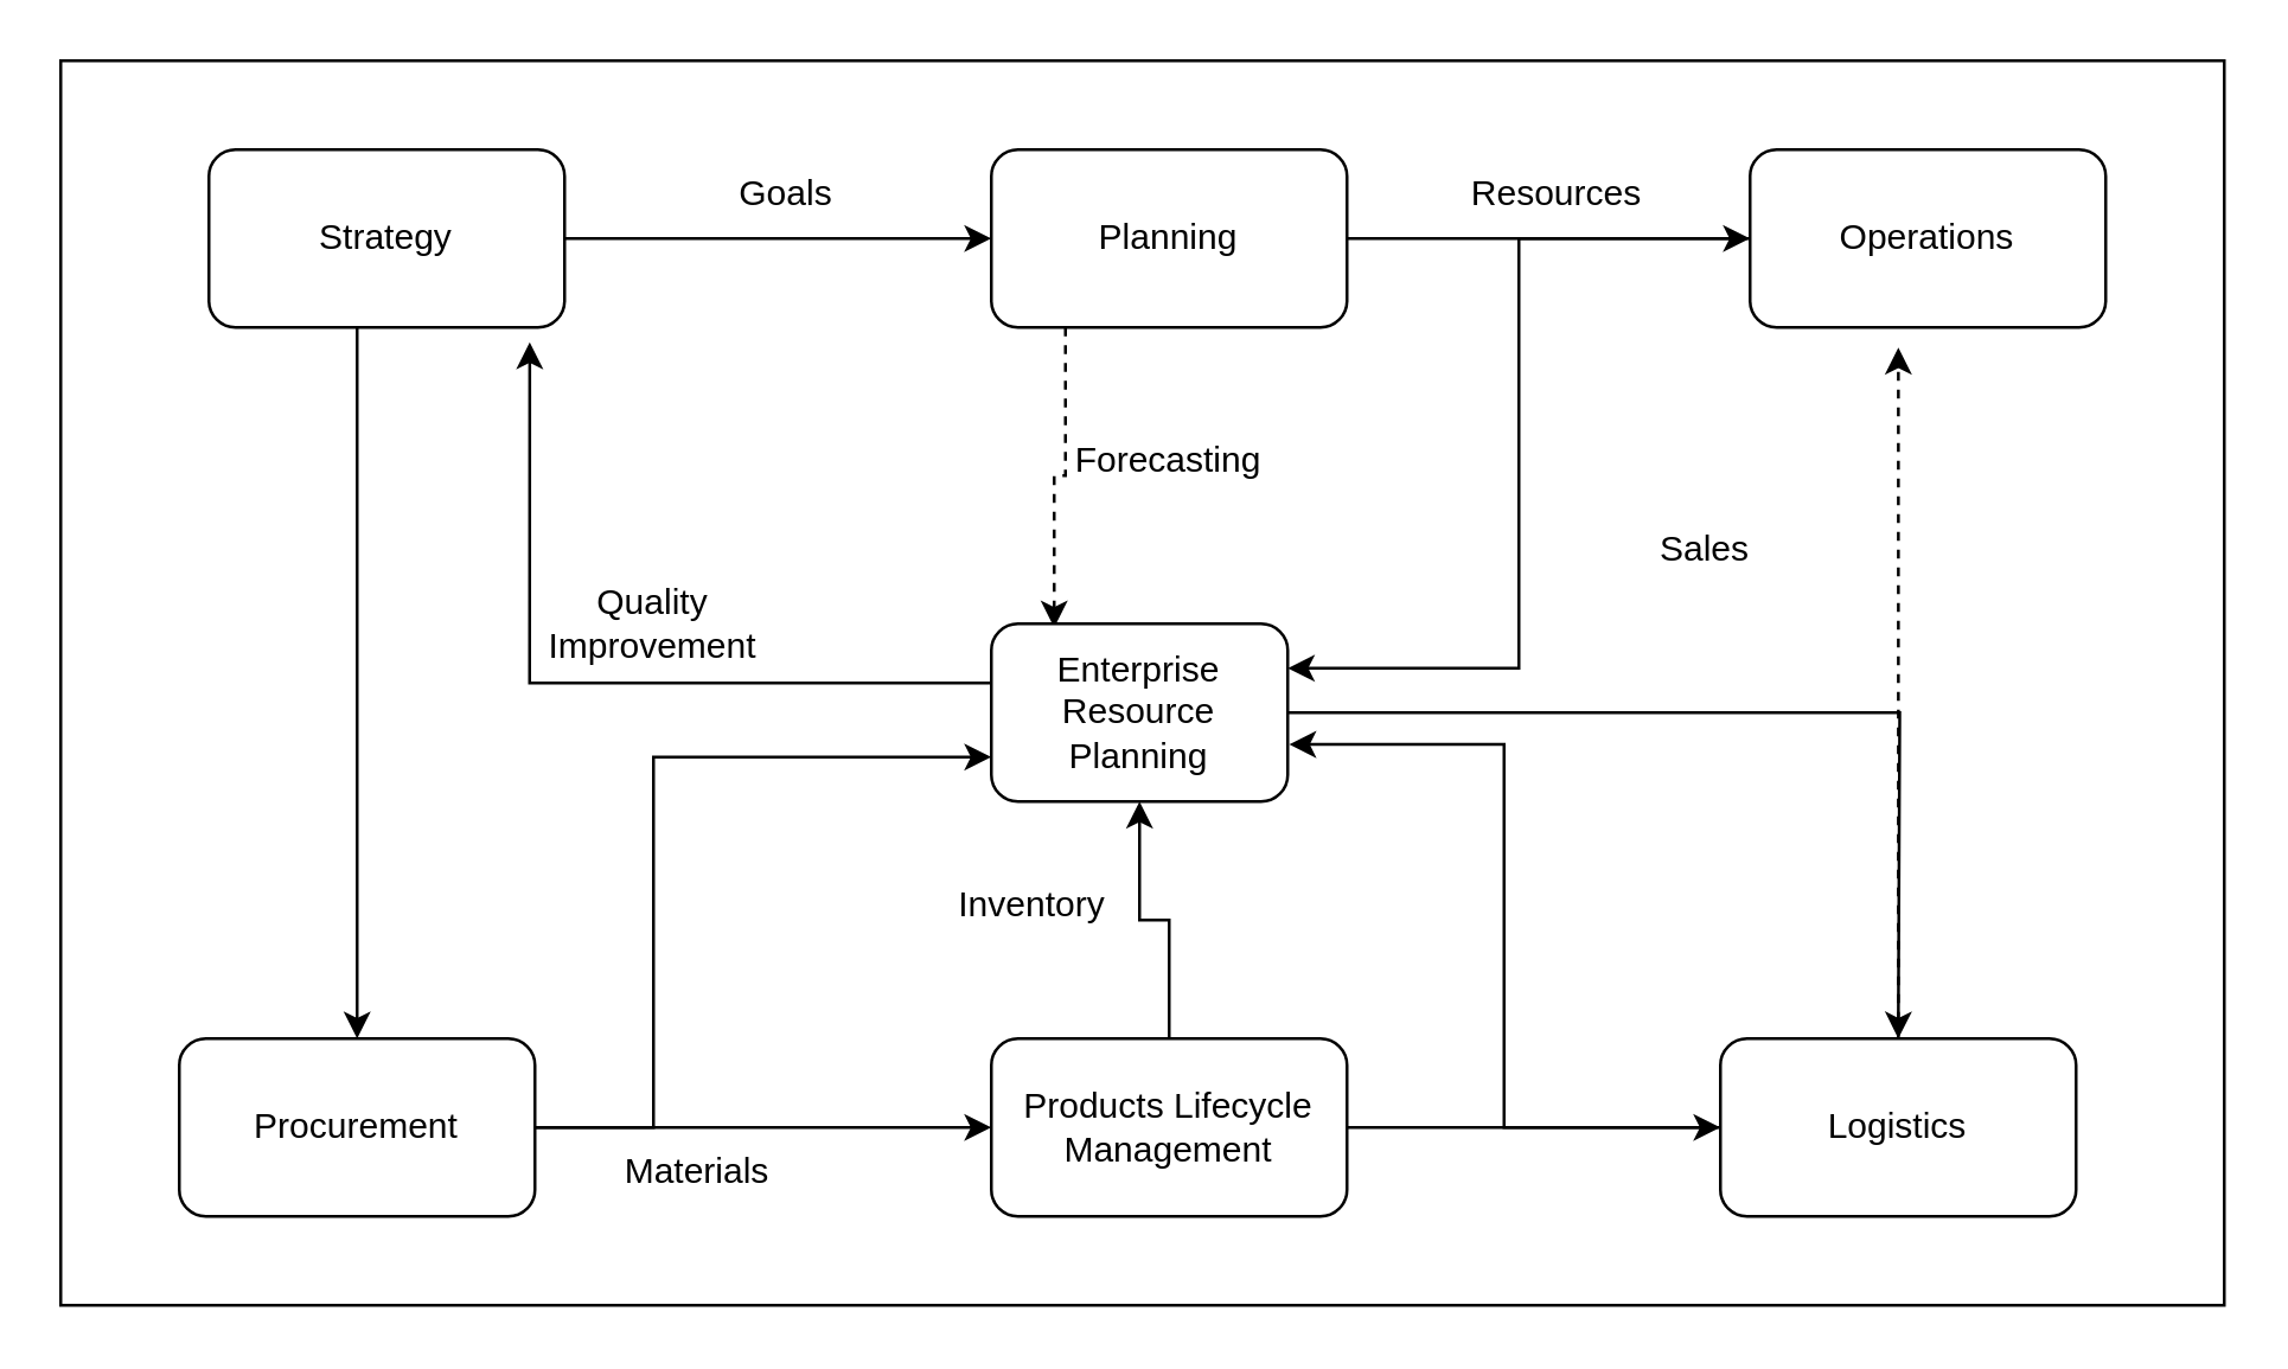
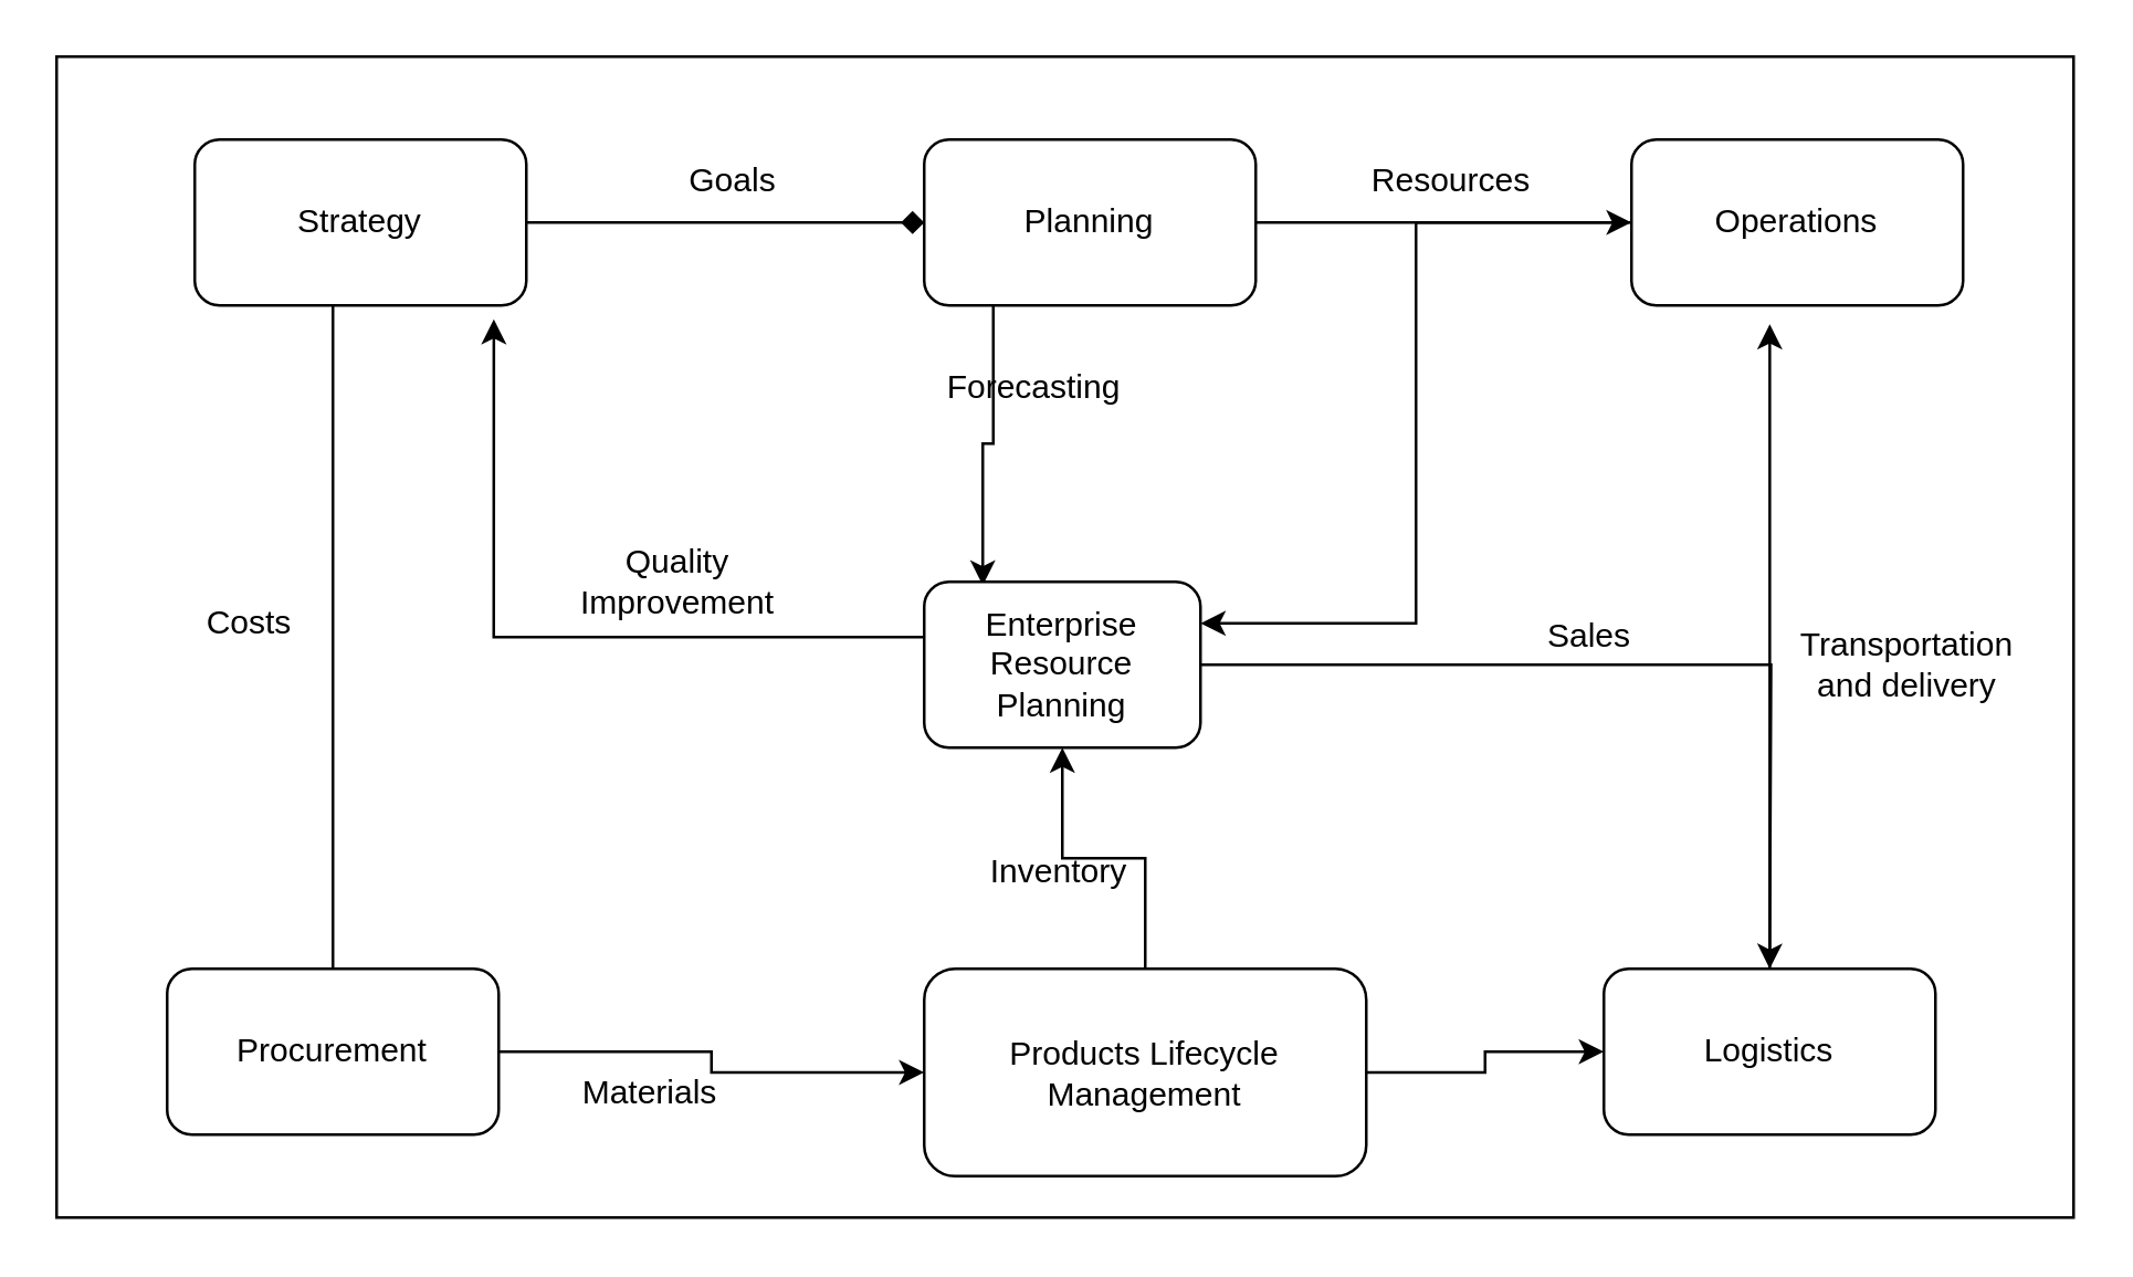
- <mxCell id="3" value="" style="edgeStyle=orthogonalEdgeStyle;rounded=0;orthogonalLoop=1;jettySize=auto;html=1;" parent="1" source="5" target="8" edge="1"><mxGeometry relative="1" as="geometry" /></mxCell>
+ <mxCell id="3" value="" style="edgeStyle=orthogonalEdgeStyle;rounded=0;orthogonalLoop=1;jettySize=auto;html=1;endArrow=diamond;" parent="1" source="5" target="8" edge="1"><mxGeometry relative="1" as="geometry" /></mxCell>
- <mxCell id="21" value="Forecasting" style="text;html=1;align=center;verticalAlign=middle;whiteSpace=wrap;rounded=0;" parent="1" vertex="1"><mxGeometry x="364" y="140" width="60" height="30" as="geometry" /></mxCell>
+ <mxCell id="21" value="Forecasting" style="text;html=1;align=center;verticalAlign=middle;whiteSpace=wrap;rounded=0;" parent="1" vertex="1"><mxGeometry x="344" y="125" width="60" height="30" as="geometry" /></mxCell>
- <mxCell id="7" style="edgeStyle=orthogonalEdgeStyle;rounded=0;orthogonalLoop=1;jettySize=auto;html=1;entryX=0.212;entryY=0.022;entryDx=0;entryDy=0;entryPerimeter=0;dashed=1;" parent="1" source="8" target="19" edge="1"><mxGeometry relative="1" as="geometry"><Array as="points"><mxPoint x="359" y="160" /></Array></mxGeometry></mxCell>
+ <mxCell id="7" style="edgeStyle=orthogonalEdgeStyle;rounded=0;orthogonalLoop=1;jettySize=auto;html=1;entryX=0.212;entryY=0.022;entryDx=0;entryDy=0;entryPerimeter=0;" parent="1" source="8" target="19" edge="1"><mxGeometry relative="1" as="geometry"><Array as="points"><mxPoint x="359" y="160" /></Array></mxGeometry></mxCell>
- <mxCell id="27" style="edgeStyle=orthogonalEdgeStyle;rounded=0;orthogonalLoop=1;jettySize=auto;html=1;entryX=0.417;entryY=1.113;entryDx=0;entryDy=0;entryPerimeter=0;dashed=1;" parent="1" source="11" target="10" edge="1"><mxGeometry relative="1" as="geometry" /></mxCell>
+ <mxCell id="27" style="edgeStyle=orthogonalEdgeStyle;rounded=0;orthogonalLoop=1;jettySize=auto;html=1;entryX=0.417;entryY=1.113;entryDx=0;entryDy=0;entryPerimeter=0;" parent="1" source="11" target="10" edge="1"><mxGeometry relative="1" as="geometry" /></mxCell>
- <mxCell id="30" value="&lt;div&gt;Sales&lt;/div&gt;" style="text;html=1;align=center;verticalAlign=middle;whiteSpace=wrap;rounded=0;" parent="1" vertex="1"><mxGeometry x="510" y="170" width="130" height="30" as="geometry" /></mxCell>
+ <mxCell id="30" value="&lt;div&gt;Sales&lt;/div&gt;" style="text;html=1;align=center;verticalAlign=middle;whiteSpace=wrap;rounded=0;" parent="1" vertex="1"><mxGeometry x="510" y="215" width="130" height="30" as="geometry" /></mxCell>
- <mxCell id="31" value="Quality Improvement" style="text;html=1;align=center;verticalAlign=middle;whiteSpace=wrap;rounded=0;" vertex="1" parent="1"><mxGeometry x="190" y="195" width="60" height="30" as="geometry" /></mxCell>
+ <mxCell id="31" value="Quality Improvement" style="text;html=1;align=center;verticalAlign=middle;whiteSpace=wrap;rounded=0;" vertex="1" parent="1"><mxGeometry x="215" y="195" width="60" height="30" as="geometry" /></mxCell>
+ <mxCell id="24" value="Costs" style="text;html=1;align=center;verticalAlign=middle;whiteSpace=wrap;rounded=0;" parent="1" vertex="1"><mxGeometry x="60" y="210" width="60" height="30" as="geometry" /></mxCell>
+ <mxCell id="28" value="Transportation and delivery" style="text;html=1;align=center;verticalAlign=middle;whiteSpace=wrap;rounded=0;" parent="1" vertex="1"><mxGeometry x="660" y="225" width="60" height="30" as="geometry" /></mxCell>
- <mxCell id="15" style="edgeStyle=orthogonalEdgeStyle;rounded=0;orthogonalLoop=1;jettySize=auto;html=1;entryX=0;entryY=0.75;entryDx=0;entryDy=0;" parent="1" source="17" target="19" edge="1"><mxGeometry relative="1" as="geometry"><Array as="points"><mxPoint x="220" y="380" /><mxPoint x="220" y="255" /></Array></mxGeometry></mxCell>
- <mxCell id="29" style="edgeStyle=orthogonalEdgeStyle;rounded=0;orthogonalLoop=1;jettySize=auto;html=1;entryX=1.005;entryY=0.679;entryDx=0;entryDy=0;entryPerimeter=0;" parent="1" source="11" target="19" edge="1"><mxGeometry relative="1" as="geometry" /></mxCell>
- <mxCell id="26" value="Inventory" style="text;html=1;align=center;verticalAlign=middle;whiteSpace=wrap;rounded=0;" parent="1" vertex="1"><mxGeometry x="290" y="290" width="116" height="30" as="geometry" /></mxCell>
+ <mxCell id="26" value="Inventory" style="text;html=1;align=center;verticalAlign=middle;whiteSpace=wrap;rounded=0;" parent="1" vertex="1"><mxGeometry x="325" y="300" width="116" height="30" as="geometry" /></mxCell>
- <mxCell id="4" style="edgeStyle=orthogonalEdgeStyle;rounded=0;orthogonalLoop=1;jettySize=auto;html=1;" parent="1" source="5" target="17" edge="1"><mxGeometry relative="1" as="geometry"><Array as="points"><mxPoint x="120" y="170" /><mxPoint x="120" y="170" /></Array></mxGeometry></mxCell>
+ <mxCell id="4" style="edgeStyle=orthogonalEdgeStyle;rounded=0;orthogonalLoop=1;jettySize=auto;html=1;endArrow=none;" parent="1" source="5" target="17" edge="1"><mxGeometry relative="1" as="geometry"><Array as="points"><mxPoint x="120" y="170" /><mxPoint x="120" y="170" /></Array></mxGeometry></mxCell>
- <mxCell id="14" value="Products Lifecycle Management " style="rounded=1;whiteSpace=wrap;html=1;" parent="1" vertex="1"><mxGeometry x="334" y="350" width="120" height="60" as="geometry" /></mxCell>
+ <mxCell id="14" value="Products Lifecycle Management " style="rounded=1;whiteSpace=wrap;html=1;" parent="1" vertex="1"><mxGeometry x="334" y="350" width="160" height="75" as="geometry" /></mxCell>
